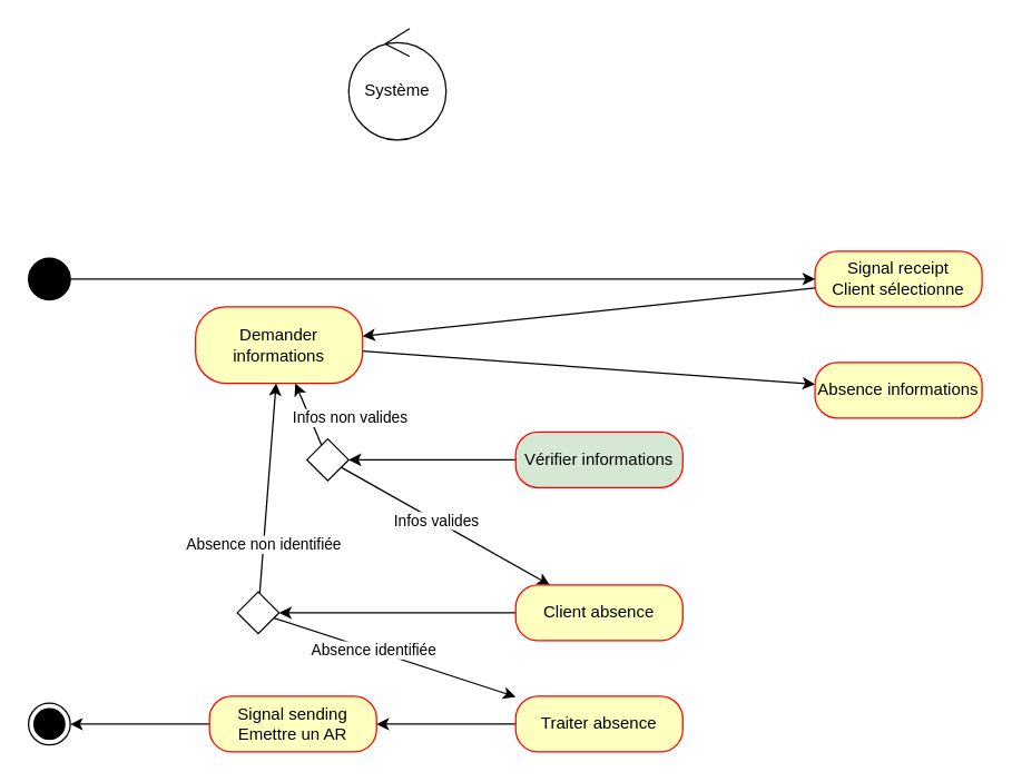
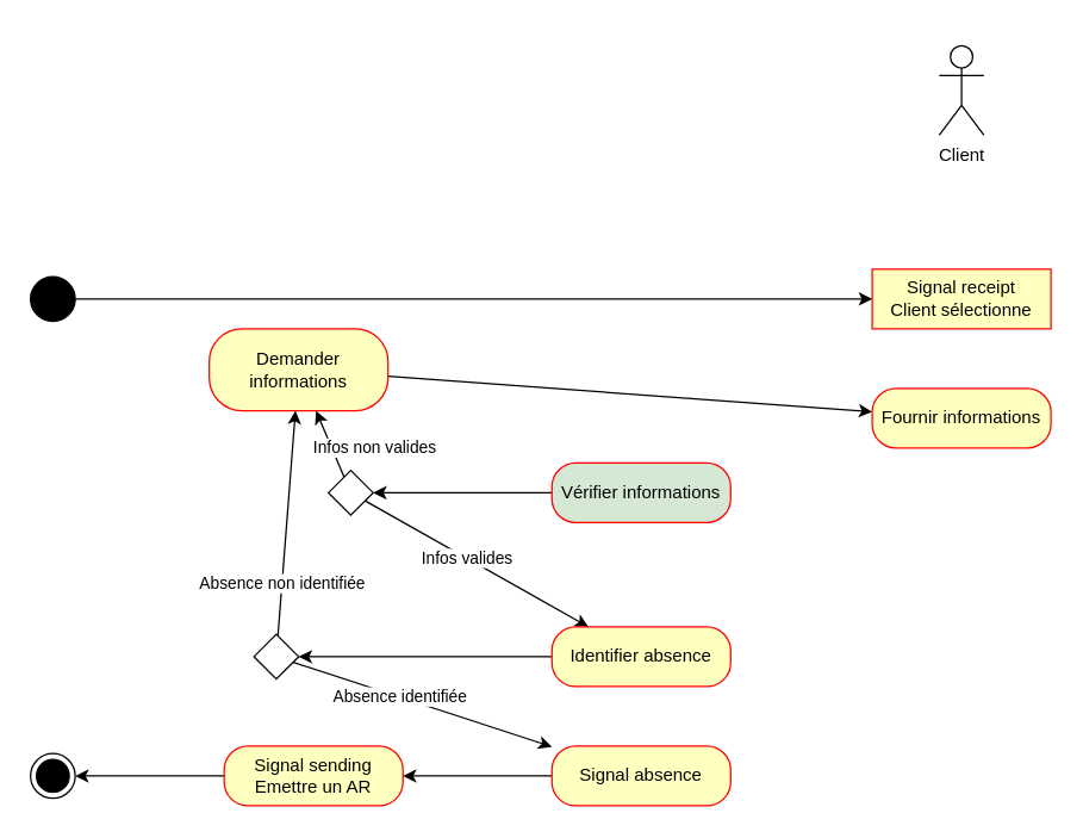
- <mxCell id="3" value="Système" style="ellipse;shape=umlControl;whiteSpace=wrap;html=1;" parent="1" vertex="1"><mxGeometry x="250" y="20" width="70" height="80" as="geometry" /></mxCell>
+ <mxCell id="2" value="Client" style="shape=umlActor;verticalLabelPosition=bottom;verticalAlign=top;html=1;" parent="1" vertex="1"><mxGeometry x="630" y="30" width="30" height="60" as="geometry" /></mxCell>
- <mxCell id="5" value="Signal receipt&lt;div&gt;Client sélectionne&lt;/div&gt;" style="rounded=1;whiteSpace=wrap;html=1;arcSize=40;fontColor=#000000;fillColor=#ffffc0;strokeColor=#ff0000;" parent="1" vertex="1"><mxGeometry x="585" y="180" width="120" height="40" as="geometry" /></mxCell>
+ <mxCell id="5" value="Signal receipt&lt;div&gt;Client sélectionne&lt;/div&gt;" style="whiteSpace=wrap;html=1;arcSize=40;fontColor=#000000;fillColor=#ffffc0;strokeColor=#ff0000;rounded=0;" parent="1" vertex="1"><mxGeometry x="585" y="180" width="120" height="40" as="geometry" /></mxCell>
- <mxCell id="4" style="rounded=0;orthogonalLoop=1;jettySize=auto;html=1;" parent="1" source="5" target="7" edge="1"><mxGeometry relative="1" as="geometry" /></mxCell>
- <mxCell id="8" value="Absence informations" style="rounded=1;whiteSpace=wrap;html=1;arcSize=40;fontColor=#000000;fillColor=#ffffc0;strokeColor=#ff0000;" parent="1" vertex="1"><mxGeometry x="585" y="260" width="120" height="40" as="geometry" /></mxCell>
+ <mxCell id="8" value="Fournir informations" style="rounded=1;whiteSpace=wrap;html=1;arcSize=40;fontColor=#000000;fillColor=#ffffc0;strokeColor=#ff0000;" parent="1" vertex="1"><mxGeometry x="585" y="260" width="120" height="40" as="geometry" /></mxCell>
- <mxCell id="19" value="Client absence" style="rounded=1;whiteSpace=wrap;html=1;arcSize=40;fontColor=#000000;fillColor=#ffffc0;strokeColor=#ff0000;" parent="1" vertex="1"><mxGeometry x="370" y="420" width="120" height="40" as="geometry" /></mxCell>
+ <mxCell id="19" value="Identifier absence" style="rounded=1;whiteSpace=wrap;html=1;arcSize=40;fontColor=#000000;fillColor=#ffffc0;strokeColor=#ff0000;" parent="1" vertex="1"><mxGeometry x="370" y="420" width="120" height="40" as="geometry" /></mxCell>
- <mxCell id="29" value="Traiter absence" style="rounded=1;whiteSpace=wrap;html=1;arcSize=40;fontColor=#000000;fillColor=#ffffc0;strokeColor=#ff0000;" vertex="1" parent="1"><mxGeometry x="370" y="500" width="120" height="40" as="geometry" /></mxCell>
+ <mxCell id="29" value="Signal absence" style="rounded=1;whiteSpace=wrap;html=1;arcSize=40;fontColor=#000000;fillColor=#ffffc0;strokeColor=#ff0000;" vertex="1" parent="1"><mxGeometry x="370" y="500" width="120" height="40" as="geometry" /></mxCell>
